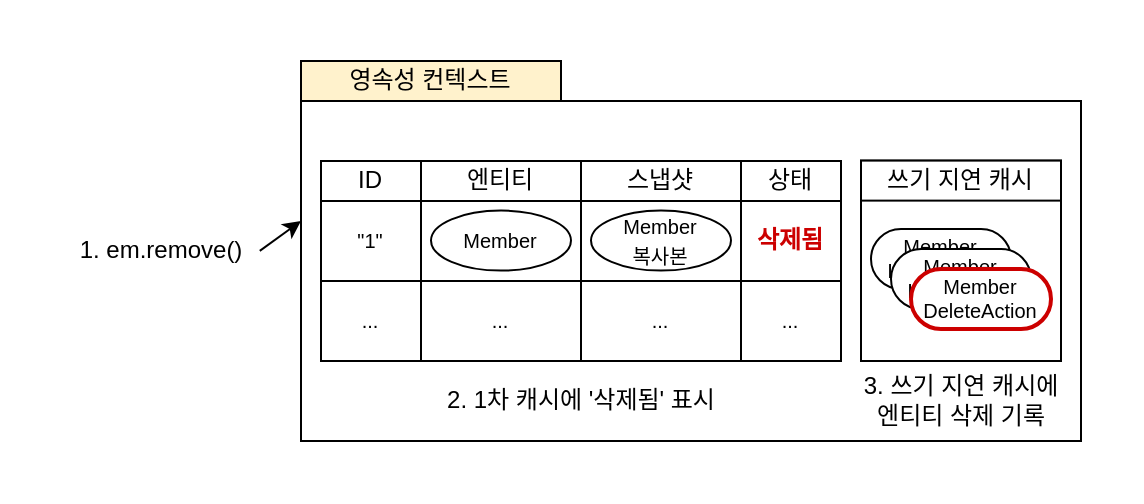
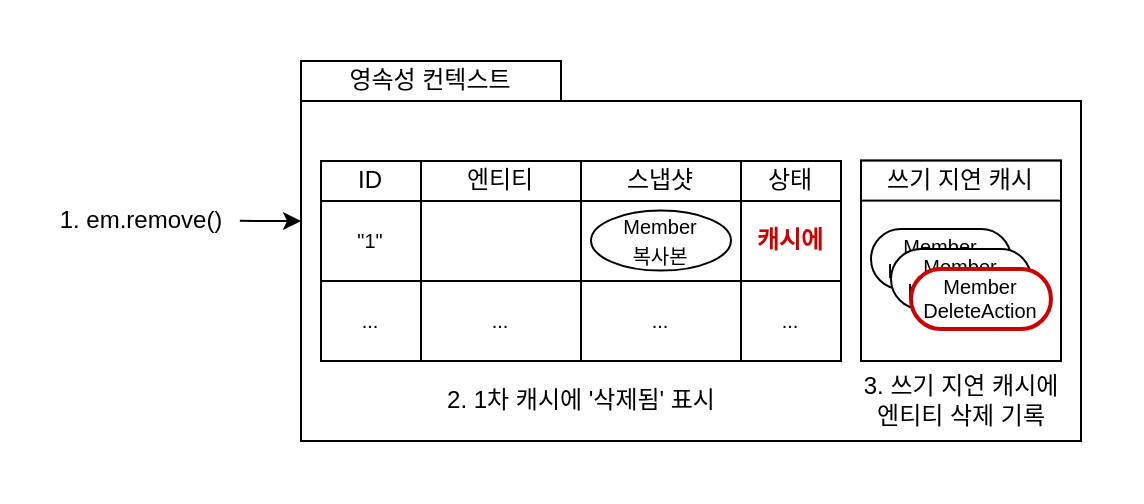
- <mxCell id="4" value="&lt;span style=&quot;font-size: 12px;&quot;&gt;영속성 컨텍스트&lt;/span&gt;" style="rounded=0;whiteSpace=wrap;html=1;fontSize=10;fillColor=#fff2cc;" parent="1" vertex="1"><mxGeometry x="150" y="30" width="130" height="20" as="geometry" /></mxCell>
+ <mxCell id="4" value="&lt;span style=&quot;font-size: 12px;&quot;&gt;영속성 컨텍스트&lt;/span&gt;" style="rounded=0;whiteSpace=wrap;html=1;fontSize=10;" parent="1" vertex="1"><mxGeometry x="150" y="30" width="130" height="20" as="geometry" /></mxCell>
- <mxCell id="22" value="&lt;font style=&quot;font-size: 10px;&quot;&gt;Member&lt;/font&gt;" style="ellipse;whiteSpace=wrap;html=1;" parent="5" vertex="1"><mxGeometry x="55" y="44.81" width="70" height="30" as="geometry" /></mxCell>
- <mxCell id="16" value="&lt;font color=&quot;#cc0000&quot;&gt;&lt;span style=&quot;font-size: 12px;&quot;&gt;&lt;b&gt;삭제됨&lt;/b&gt;&lt;/span&gt;&lt;/font&gt;" style="shape=partialRectangle;html=1;whiteSpace=wrap;connectable=0;fillColor=none;top=0;left=0;bottom=0;right=0;overflow=hidden;fontSize=10;" parent="12" vertex="1"><mxGeometry x="210" width="50" height="40" as="geometry"><mxRectangle width="50" height="40" as="alternateBounds" /></mxGeometry></mxCell>
+ <mxCell id="16" value="&lt;font color=&quot;#cc0000&quot;&gt;&lt;span style=&quot;font-size: 12px;&quot;&gt;&lt;b&gt;캐시에&lt;/b&gt;&lt;/span&gt;&lt;/font&gt;" style="shape=partialRectangle;html=1;whiteSpace=wrap;connectable=0;fillColor=none;top=0;left=0;bottom=0;right=0;overflow=hidden;fontSize=10;" parent="12" vertex="1"><mxGeometry x="210" width="50" height="40" as="geometry"><mxRectangle width="50" height="40" as="alternateBounds" /></mxGeometry></mxCell>
- <mxCell id="31" value="1. em.remove()" style="text;html=1;align=center;verticalAlign=middle;resizable=0;points=[];autosize=1;strokeColor=none;fillColor=none;fontSize=12;spacing=0;" parent="1" vertex="1"><mxGeometry x="30" y="114.81" width="100" height="20" as="geometry" /></mxCell>
+ <mxCell id="31" value="1. em.remove()" style="text;html=1;align=center;verticalAlign=middle;resizable=0;points=[];autosize=1;strokeColor=none;fillColor=none;fontSize=12;spacing=0;" parent="1" vertex="1"><mxGeometry x="20" y="99.81" width="100" height="20" as="geometry" /></mxCell>
